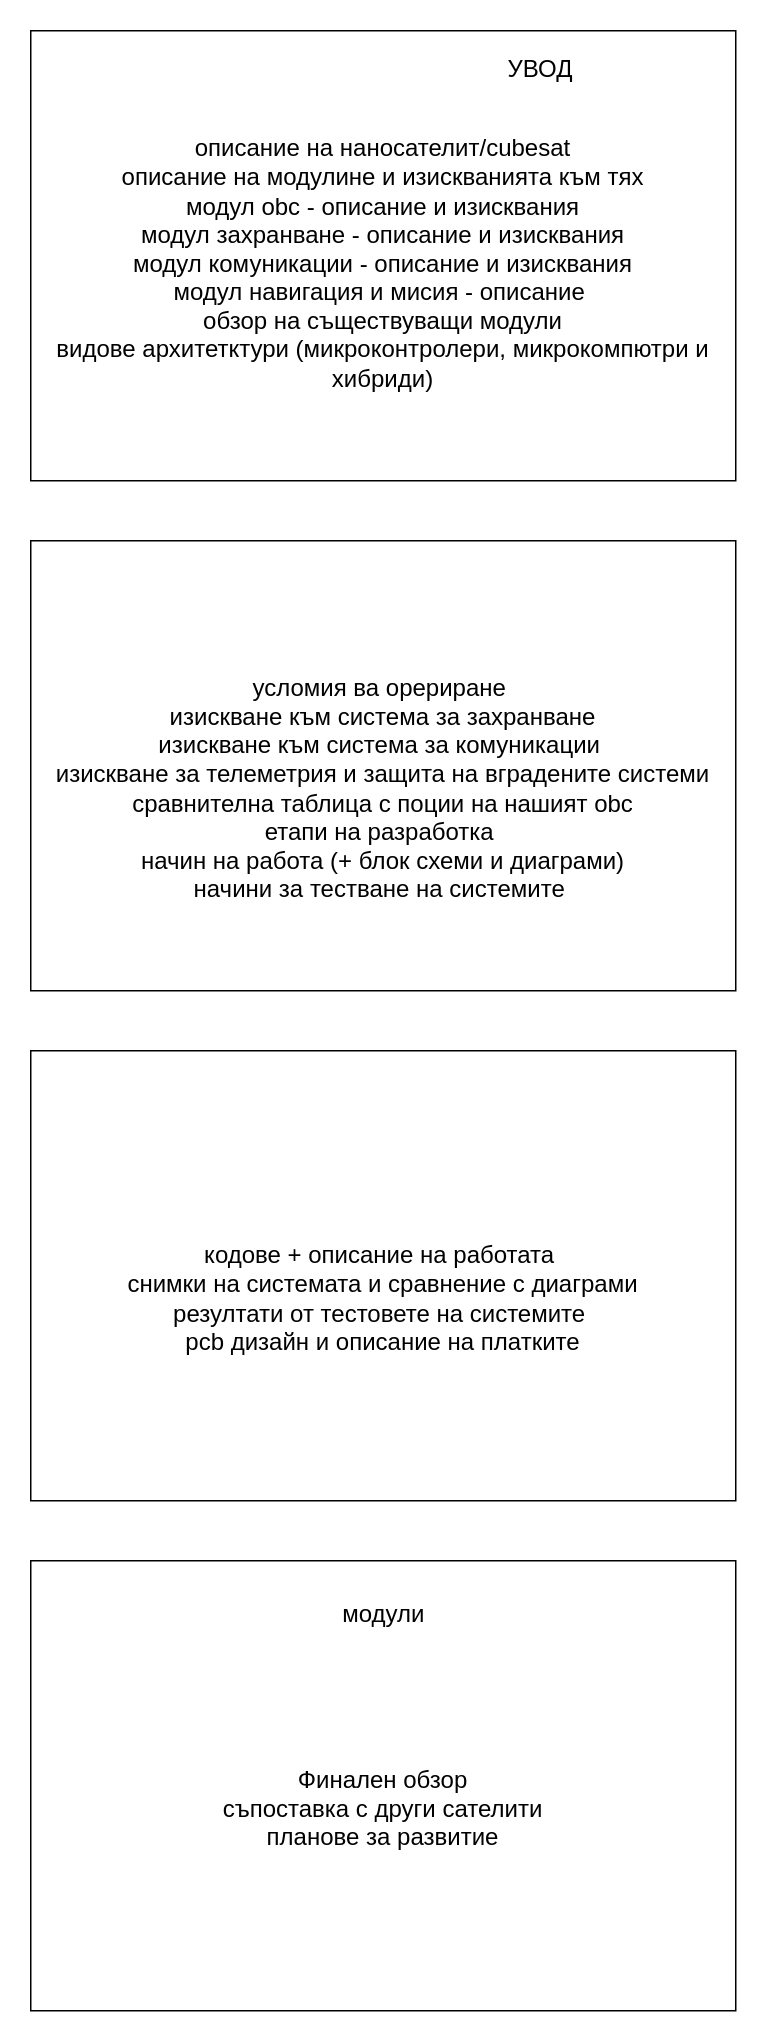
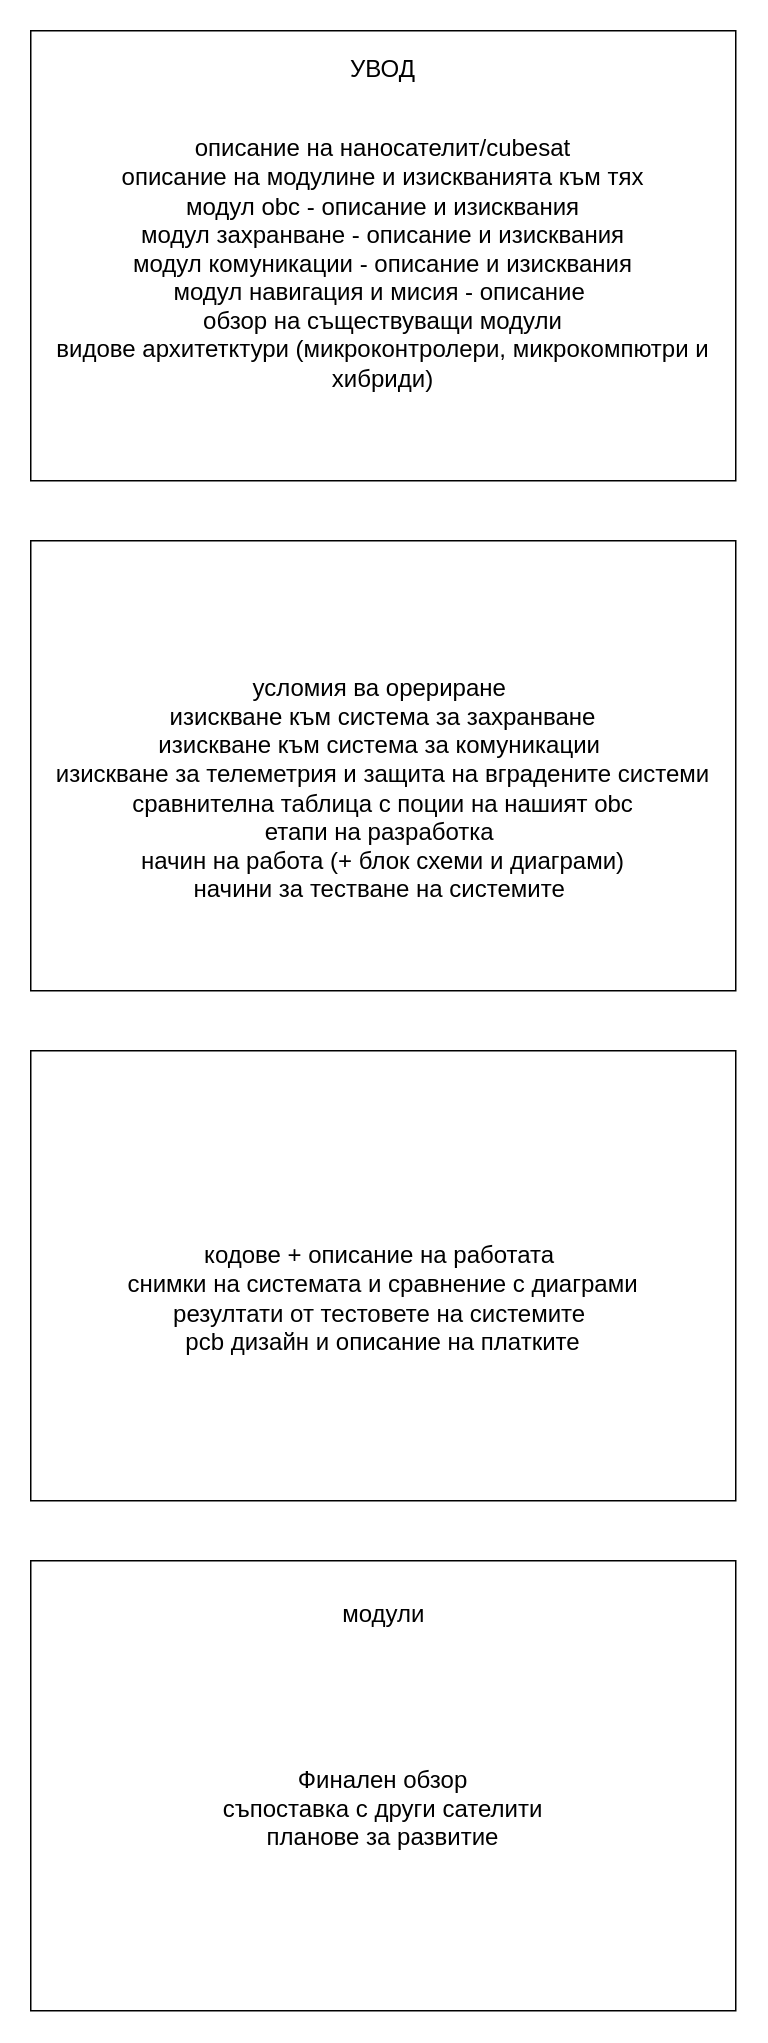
- <mxCell id="3" value="&lt;font style=&quot;font-size: 16px;&quot;&gt;УВОД&lt;/font&gt;" style="text;html=1;align=center;verticalAlign=middle;whiteSpace=wrap;rounded=0;" vertex="1" parent="1"><mxGeometry x="330" y="30" width="60" height="30" as="geometry" /></mxCell>
+ <mxCell id="3" value="&lt;font style=&quot;font-size: 16px;&quot;&gt;УВОД&lt;/font&gt;" style="text;html=1;align=center;verticalAlign=middle;whiteSpace=wrap;rounded=0;" vertex="1" parent="1"><mxGeometry x="225" y="30" width="60" height="30" as="geometry" /></mxCell>
